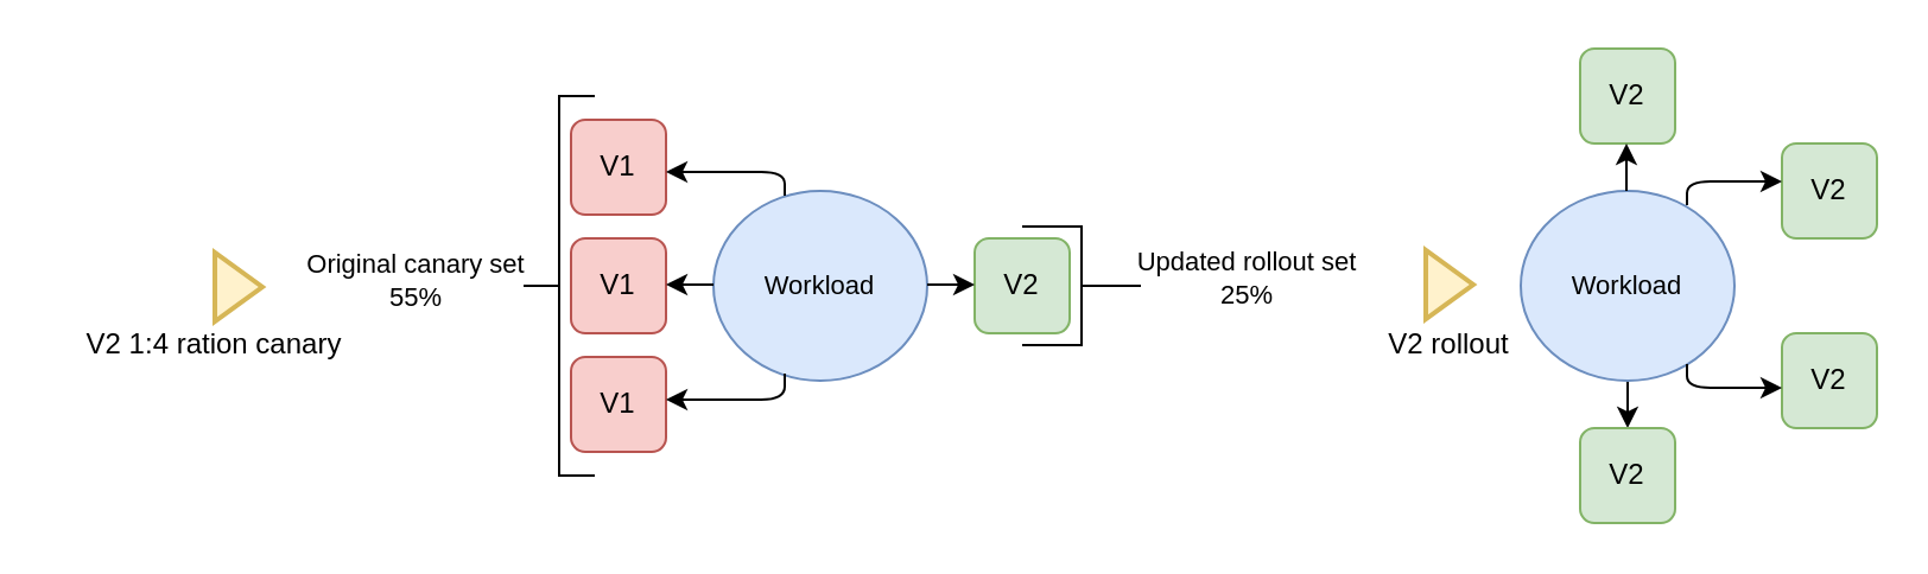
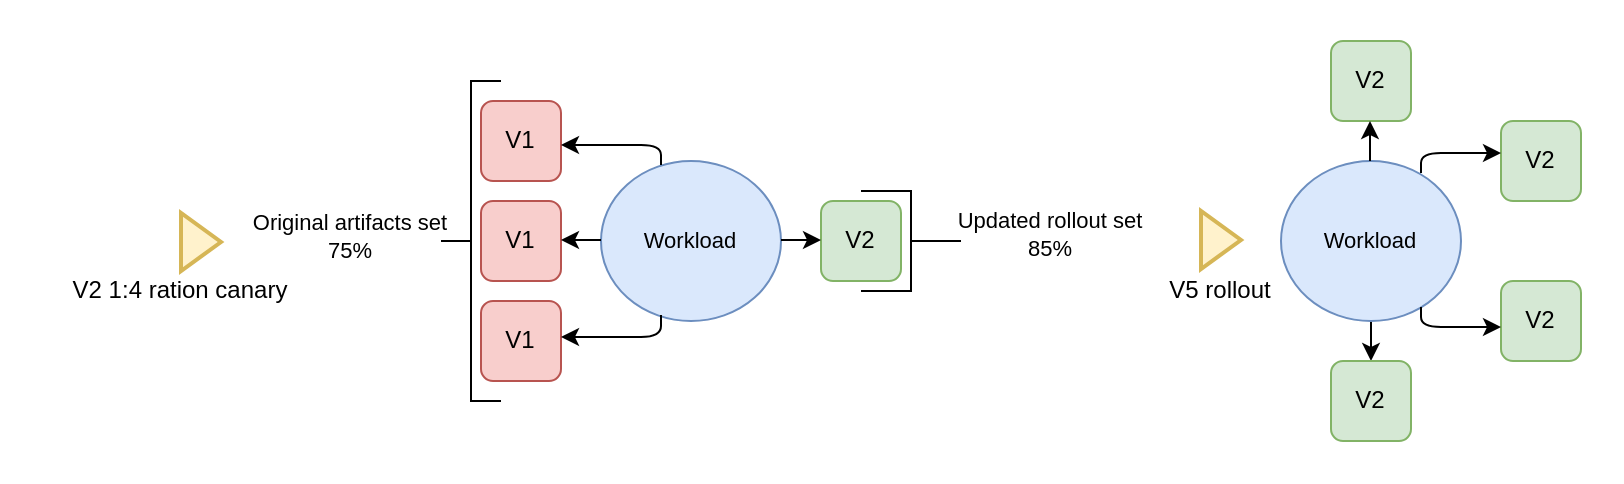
- <mxCell id="27" value="&lt;font style=&quot;font-size: 11px&quot;&gt;Original canary set&lt;/font&gt;" style="text;html=1;strokeColor=none;fillColor=none;align=center;verticalAlign=middle;whiteSpace=wrap;rounded=0;labelBackgroundColor=none;fontSize=9.5;" vertex="1" parent="1"><mxGeometry x="110" y="96" width="130" height="30" as="geometry" /></mxCell>
+ <mxCell id="27" value="&lt;font style=&quot;font-size: 11px&quot;&gt;Original artifacts set&lt;/font&gt;" style="text;html=1;strokeColor=none;fillColor=none;align=center;verticalAlign=middle;whiteSpace=wrap;rounded=0;labelBackgroundColor=none;fontSize=9.5;" vertex="1" parent="1"><mxGeometry x="110" y="96" width="130" height="30" as="geometry" /></mxCell>
- <mxCell id="30" value="&lt;font style=&quot;font-size: 11px&quot;&gt;25%&lt;/font&gt;" style="text;html=1;strokeColor=none;fillColor=none;align=center;verticalAlign=middle;whiteSpace=wrap;rounded=0;labelBackgroundColor=none;fontSize=9.5;" vertex="1" parent="1"><mxGeometry x="460" y="109" width="130" height="30" as="geometry" /></mxCell>
+ <mxCell id="30" value="&lt;font style=&quot;font-size: 11px&quot;&gt;85%&lt;/font&gt;" style="text;html=1;strokeColor=none;fillColor=none;align=center;verticalAlign=middle;whiteSpace=wrap;rounded=0;labelBackgroundColor=none;fontSize=9.5;" vertex="1" parent="1"><mxGeometry x="460" y="109" width="130" height="30" as="geometry" /></mxCell>
- <mxCell id="28" value="&lt;font style=&quot;font-size: 11px&quot;&gt;55%&lt;/font&gt;" style="text;html=1;strokeColor=none;fillColor=none;align=center;verticalAlign=middle;whiteSpace=wrap;rounded=0;labelBackgroundColor=none;fontSize=9.5;" vertex="1" parent="1"><mxGeometry x="110" y="110" width="130" height="30" as="geometry" /></mxCell>
+ <mxCell id="28" value="&lt;font style=&quot;font-size: 11px&quot;&gt;75%&lt;/font&gt;" style="text;html=1;strokeColor=none;fillColor=none;align=center;verticalAlign=middle;whiteSpace=wrap;rounded=0;labelBackgroundColor=none;fontSize=9.5;" vertex="1" parent="1"><mxGeometry x="110" y="110" width="130" height="30" as="geometry" /></mxCell>
- <mxCell id="26" value="&lt;font style=&quot;font-size: 12px&quot;&gt;V2 rollout&lt;/font&gt;" style="text;html=1;strokeColor=none;fillColor=none;align=center;verticalAlign=middle;whiteSpace=wrap;rounded=0;labelBackgroundColor=none;fontSize=9.5;" vertex="1" parent="1"><mxGeometry x="540" y="130" width="140" height="30" as="geometry" /></mxCell>
+ <mxCell id="26" value="&lt;font style=&quot;font-size: 12px&quot;&gt;V5 rollout&lt;/font&gt;" style="text;html=1;strokeColor=none;fillColor=none;align=center;verticalAlign=middle;whiteSpace=wrap;rounded=0;labelBackgroundColor=none;fontSize=9.5;" vertex="1" parent="1"><mxGeometry x="540" y="130" width="140" height="30" as="geometry" /></mxCell>
